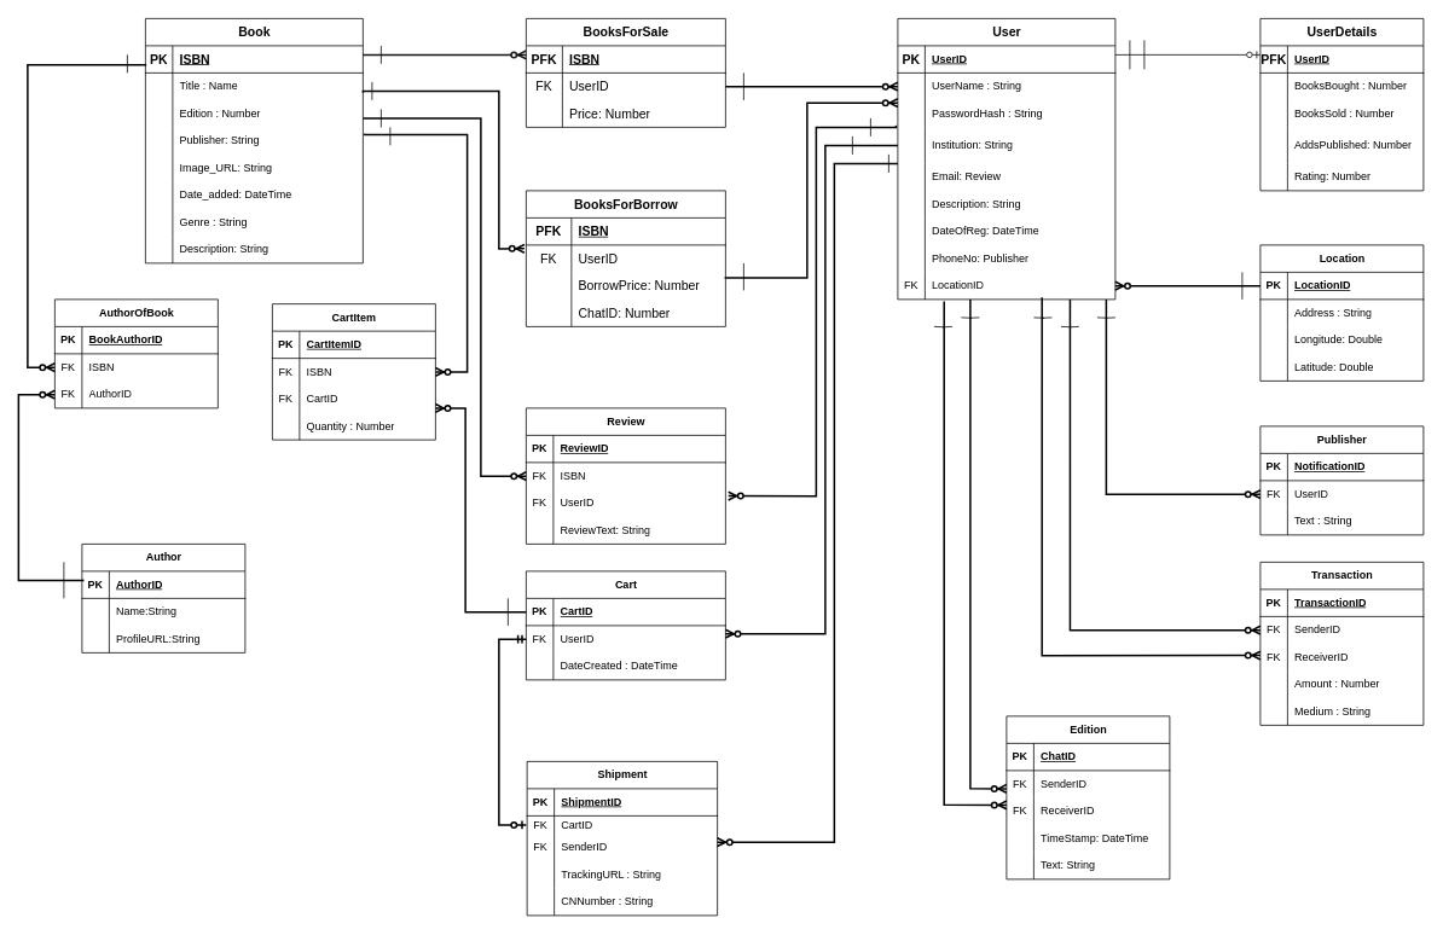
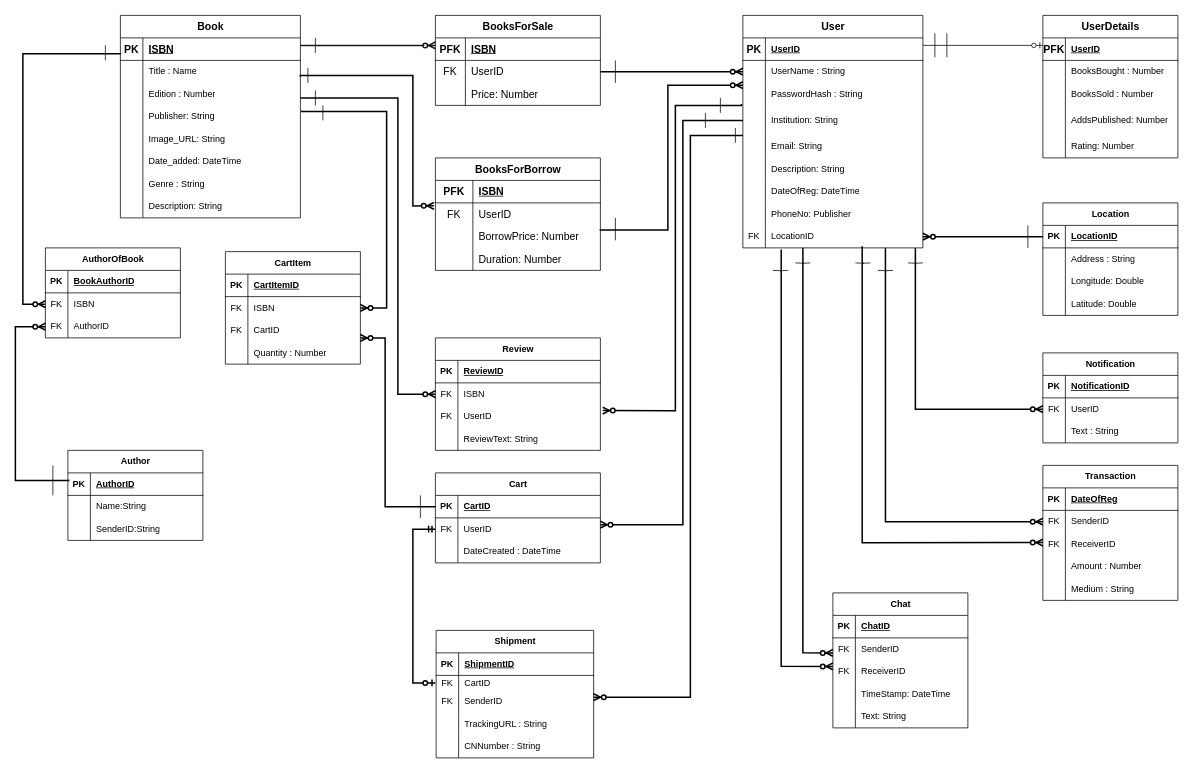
- <mxCell id="69" value="Email: Review" style="shape=partialRectangle;connectable=0;fillColor=none;top=0;left=0;bottom=0;right=0;align=left;spacingLeft=6;overflow=hidden;whiteSpace=wrap;html=1;fontSize=12;" parent="67" vertex="1"><mxGeometry x="30" width="210" height="30" as="geometry"><mxRectangle width="210" height="30" as="alternateBounds" /></mxGeometry></mxCell>
+ <mxCell id="69" value="Email: String" style="shape=partialRectangle;connectable=0;fillColor=none;top=0;left=0;bottom=0;right=0;align=left;spacingLeft=6;overflow=hidden;whiteSpace=wrap;html=1;fontSize=12;" parent="67" vertex="1"><mxGeometry x="30" width="210" height="30" as="geometry"><mxRectangle width="210" height="30" as="alternateBounds" /></mxGeometry></mxCell>
- <mxCell id="49" value="ChatID: Number" style="shape=partialRectangle;connectable=0;fillColor=none;top=0;left=0;bottom=0;right=0;align=left;spacingLeft=6;overflow=hidden;whiteSpace=wrap;html=1;strokeColor=default;fontFamily=Helvetica;fontSize=14;fontColor=default;startSize=30;" parent="47" vertex="1"><mxGeometry x="50" width="170" height="30" as="geometry"><mxRectangle width="170" height="30" as="alternateBounds" /></mxGeometry></mxCell>
+ <mxCell id="49" value="Duration: Number" style="shape=partialRectangle;connectable=0;fillColor=none;top=0;left=0;bottom=0;right=0;align=left;spacingLeft=6;overflow=hidden;whiteSpace=wrap;html=1;strokeColor=default;fontFamily=Helvetica;fontSize=14;fontColor=default;startSize=30;" parent="47" vertex="1"><mxGeometry x="50" width="170" height="30" as="geometry"><mxRectangle width="170" height="30" as="alternateBounds" /></mxGeometry></mxCell>
- <mxCell id="149" value="Publisher" style="shape=table;startSize=30;container=1;collapsible=1;childLayout=tableLayout;fixedRows=1;rowLines=0;fontStyle=1;align=center;resizeLast=1;html=1;" vertex="1" parent="1"><mxGeometry x="1390" y="470" width="180" height="120" as="geometry" /></mxCell>
+ <mxCell id="149" value="Notification" style="shape=table;startSize=30;container=1;collapsible=1;childLayout=tableLayout;fixedRows=1;rowLines=0;fontStyle=1;align=center;resizeLast=1;html=1;" vertex="1" parent="1"><mxGeometry x="1390" y="470" width="180" height="120" as="geometry" /></mxCell>
- <mxCell id="165" value="TransactionID" style="shape=partialRectangle;connectable=0;fillColor=none;top=0;left=0;bottom=0;right=0;align=left;spacingLeft=6;fontStyle=5;overflow=hidden;whiteSpace=wrap;html=1;" vertex="1" parent="163"><mxGeometry x="30" width="150" height="30" as="geometry"><mxRectangle width="150" height="30" as="alternateBounds" /></mxGeometry></mxCell>
+ <mxCell id="165" value="DateOfReg" style="shape=partialRectangle;connectable=0;fillColor=none;top=0;left=0;bottom=0;right=0;align=left;spacingLeft=6;fontStyle=5;overflow=hidden;whiteSpace=wrap;html=1;" vertex="1" parent="163"><mxGeometry x="30" width="150" height="30" as="geometry"><mxRectangle width="150" height="30" as="alternateBounds" /></mxGeometry></mxCell>
- <mxCell id="127" value="ProfileURL:String" style="shape=partialRectangle;connectable=0;fillColor=none;top=0;left=0;bottom=0;right=0;align=left;spacingLeft=6;overflow=hidden;whiteSpace=wrap;html=1;" vertex="1" parent="125"><mxGeometry x="30" width="150" height="30" as="geometry"><mxRectangle width="150" height="30" as="alternateBounds" /></mxGeometry></mxCell>
+ <mxCell id="127" value="SenderID:String" style="shape=partialRectangle;connectable=0;fillColor=none;top=0;left=0;bottom=0;right=0;align=left;spacingLeft=6;overflow=hidden;whiteSpace=wrap;html=1;" vertex="1" parent="125"><mxGeometry x="30" width="150" height="30" as="geometry"><mxRectangle width="150" height="30" as="alternateBounds" /></mxGeometry></mxCell>
- <mxCell id="221" value="Edition" style="shape=table;startSize=30;container=1;collapsible=1;childLayout=tableLayout;fixedRows=1;rowLines=0;fontStyle=1;align=center;resizeLast=1;html=1;" vertex="1" parent="1"><mxGeometry x="1110" y="790" width="180" height="180" as="geometry" /></mxCell>
+ <mxCell id="221" value="Chat" style="shape=table;startSize=30;container=1;collapsible=1;childLayout=tableLayout;fixedRows=1;rowLines=0;fontStyle=1;align=center;resizeLast=1;html=1;" vertex="1" parent="1"><mxGeometry x="1110" y="790" width="180" height="180" as="geometry" /></mxCell>
